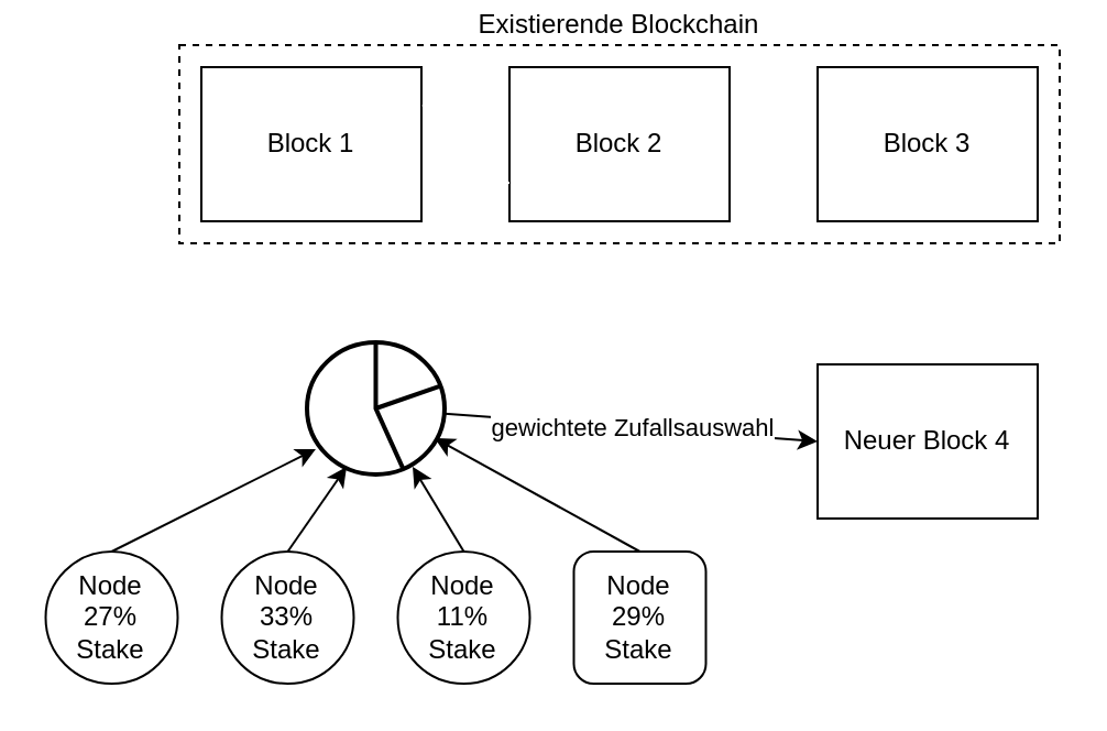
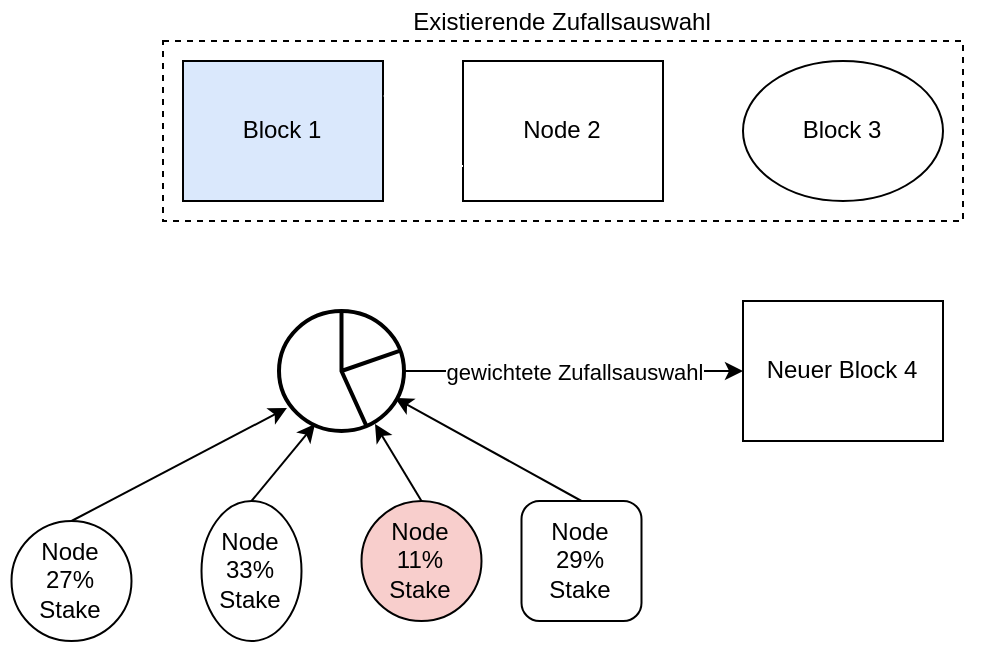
- <mxCell id="7" value="Existierende Blockchain" style="rounded=0;whiteSpace=wrap;html=1;fillColor=none;dashed=1;labelPosition=center;verticalLabelPosition=top;align=center;verticalAlign=bottom;" vertex="1" parent="1"><mxGeometry x="81" y="20" width="400" height="90" as="geometry" /></mxCell>
+ <mxCell id="7" value="Existierende Zufallsauswahl" style="rounded=0;whiteSpace=wrap;html=1;fillColor=none;dashed=1;labelPosition=center;verticalLabelPosition=top;align=center;verticalAlign=bottom;" vertex="1" parent="1"><mxGeometry x="81" y="20" width="400" height="90" as="geometry" /></mxCell>
- <mxCell id="2" value="Block 1" style="rounded=0;whiteSpace=wrap;html=1;" vertex="1" parent="1"><mxGeometry x="91" y="30" width="100" height="70" as="geometry" /></mxCell>
+ <mxCell id="2" value="Block 1" style="rounded=0;whiteSpace=wrap;html=1;fillColor=#dae8fc;" vertex="1" parent="1"><mxGeometry x="91" y="30" width="100" height="70" as="geometry" /></mxCell>
- <mxCell id="3" value="Block 2" style="rounded=0;whiteSpace=wrap;html=1;" vertex="1" parent="1"><mxGeometry x="231" y="30" width="100" height="70" as="geometry" /></mxCell>
+ <mxCell id="3" value="Node 2" style="rounded=0;whiteSpace=wrap;html=1;" vertex="1" parent="1"><mxGeometry x="231" y="30" width="100" height="70" as="geometry" /></mxCell>
- <mxCell id="4" value="Block 3" style="rounded=0;whiteSpace=wrap;html=1;" vertex="1" parent="1"><mxGeometry x="371" y="30" width="100" height="70" as="geometry" /></mxCell>
+ <mxCell id="4" value="Block 3" style="ellipse;whiteSpace=wrap;html=1;" vertex="1" parent="1"><mxGeometry x="371" y="30" width="100" height="70" as="geometry" /></mxCell>
- <mxCell id="6" value="Neuer Block 4" style="rounded=0;whiteSpace=wrap;html=1;" vertex="1" parent="1"><mxGeometry x="371" y="165" width="100" height="70" as="geometry" /></mxCell>
+ <mxCell id="6" value="Neuer Block 4" style="rounded=0;whiteSpace=wrap;html=1;" vertex="1" parent="1"><mxGeometry x="371" y="150" width="100" height="70" as="geometry" /></mxCell>
- <mxCell id="12" value="Node&lt;br&gt;27% Stake" style="ellipse;whiteSpace=wrap;html=1;aspect=fixed;" vertex="1" parent="1"><mxGeometry x="20.25" y="250" width="60" height="60" as="geometry" /></mxCell>
+ <mxCell id="12" value="Node&lt;br&gt;27% Stake" style="ellipse;whiteSpace=wrap;html=1;aspect=fixed;" vertex="1" parent="1"><mxGeometry x="5.25" y="260" width="60" height="60" as="geometry" /></mxCell>
- <mxCell id="14" value="Node&lt;br&gt;33% Stake" style="ellipse;whiteSpace=wrap;html=1;aspect=fixed;" vertex="1" parent="1"><mxGeometry x="100.25" y="250" width="60" height="60" as="geometry" /></mxCell>
+ <mxCell id="14" value="Node&lt;br&gt;33% Stake" style="ellipse;whiteSpace=wrap;html=1;aspect=fixed;" vertex="1" parent="1"><mxGeometry x="100.25" y="250" width="50" height="70" as="geometry" /></mxCell>
- <mxCell id="16" value="Node&lt;br&gt;11%&lt;br&gt;Stake" style="ellipse;whiteSpace=wrap;html=1;aspect=fixed;" vertex="1" parent="1"><mxGeometry x="180.25" y="250" width="60" height="60" as="geometry" /></mxCell>
+ <mxCell id="16" value="Node&lt;br&gt;11%&lt;br&gt;Stake" style="ellipse;whiteSpace=wrap;html=1;aspect=fixed;fillColor=#f8cecc;" vertex="1" parent="1"><mxGeometry x="180.25" y="250" width="60" height="60" as="geometry" /></mxCell>
